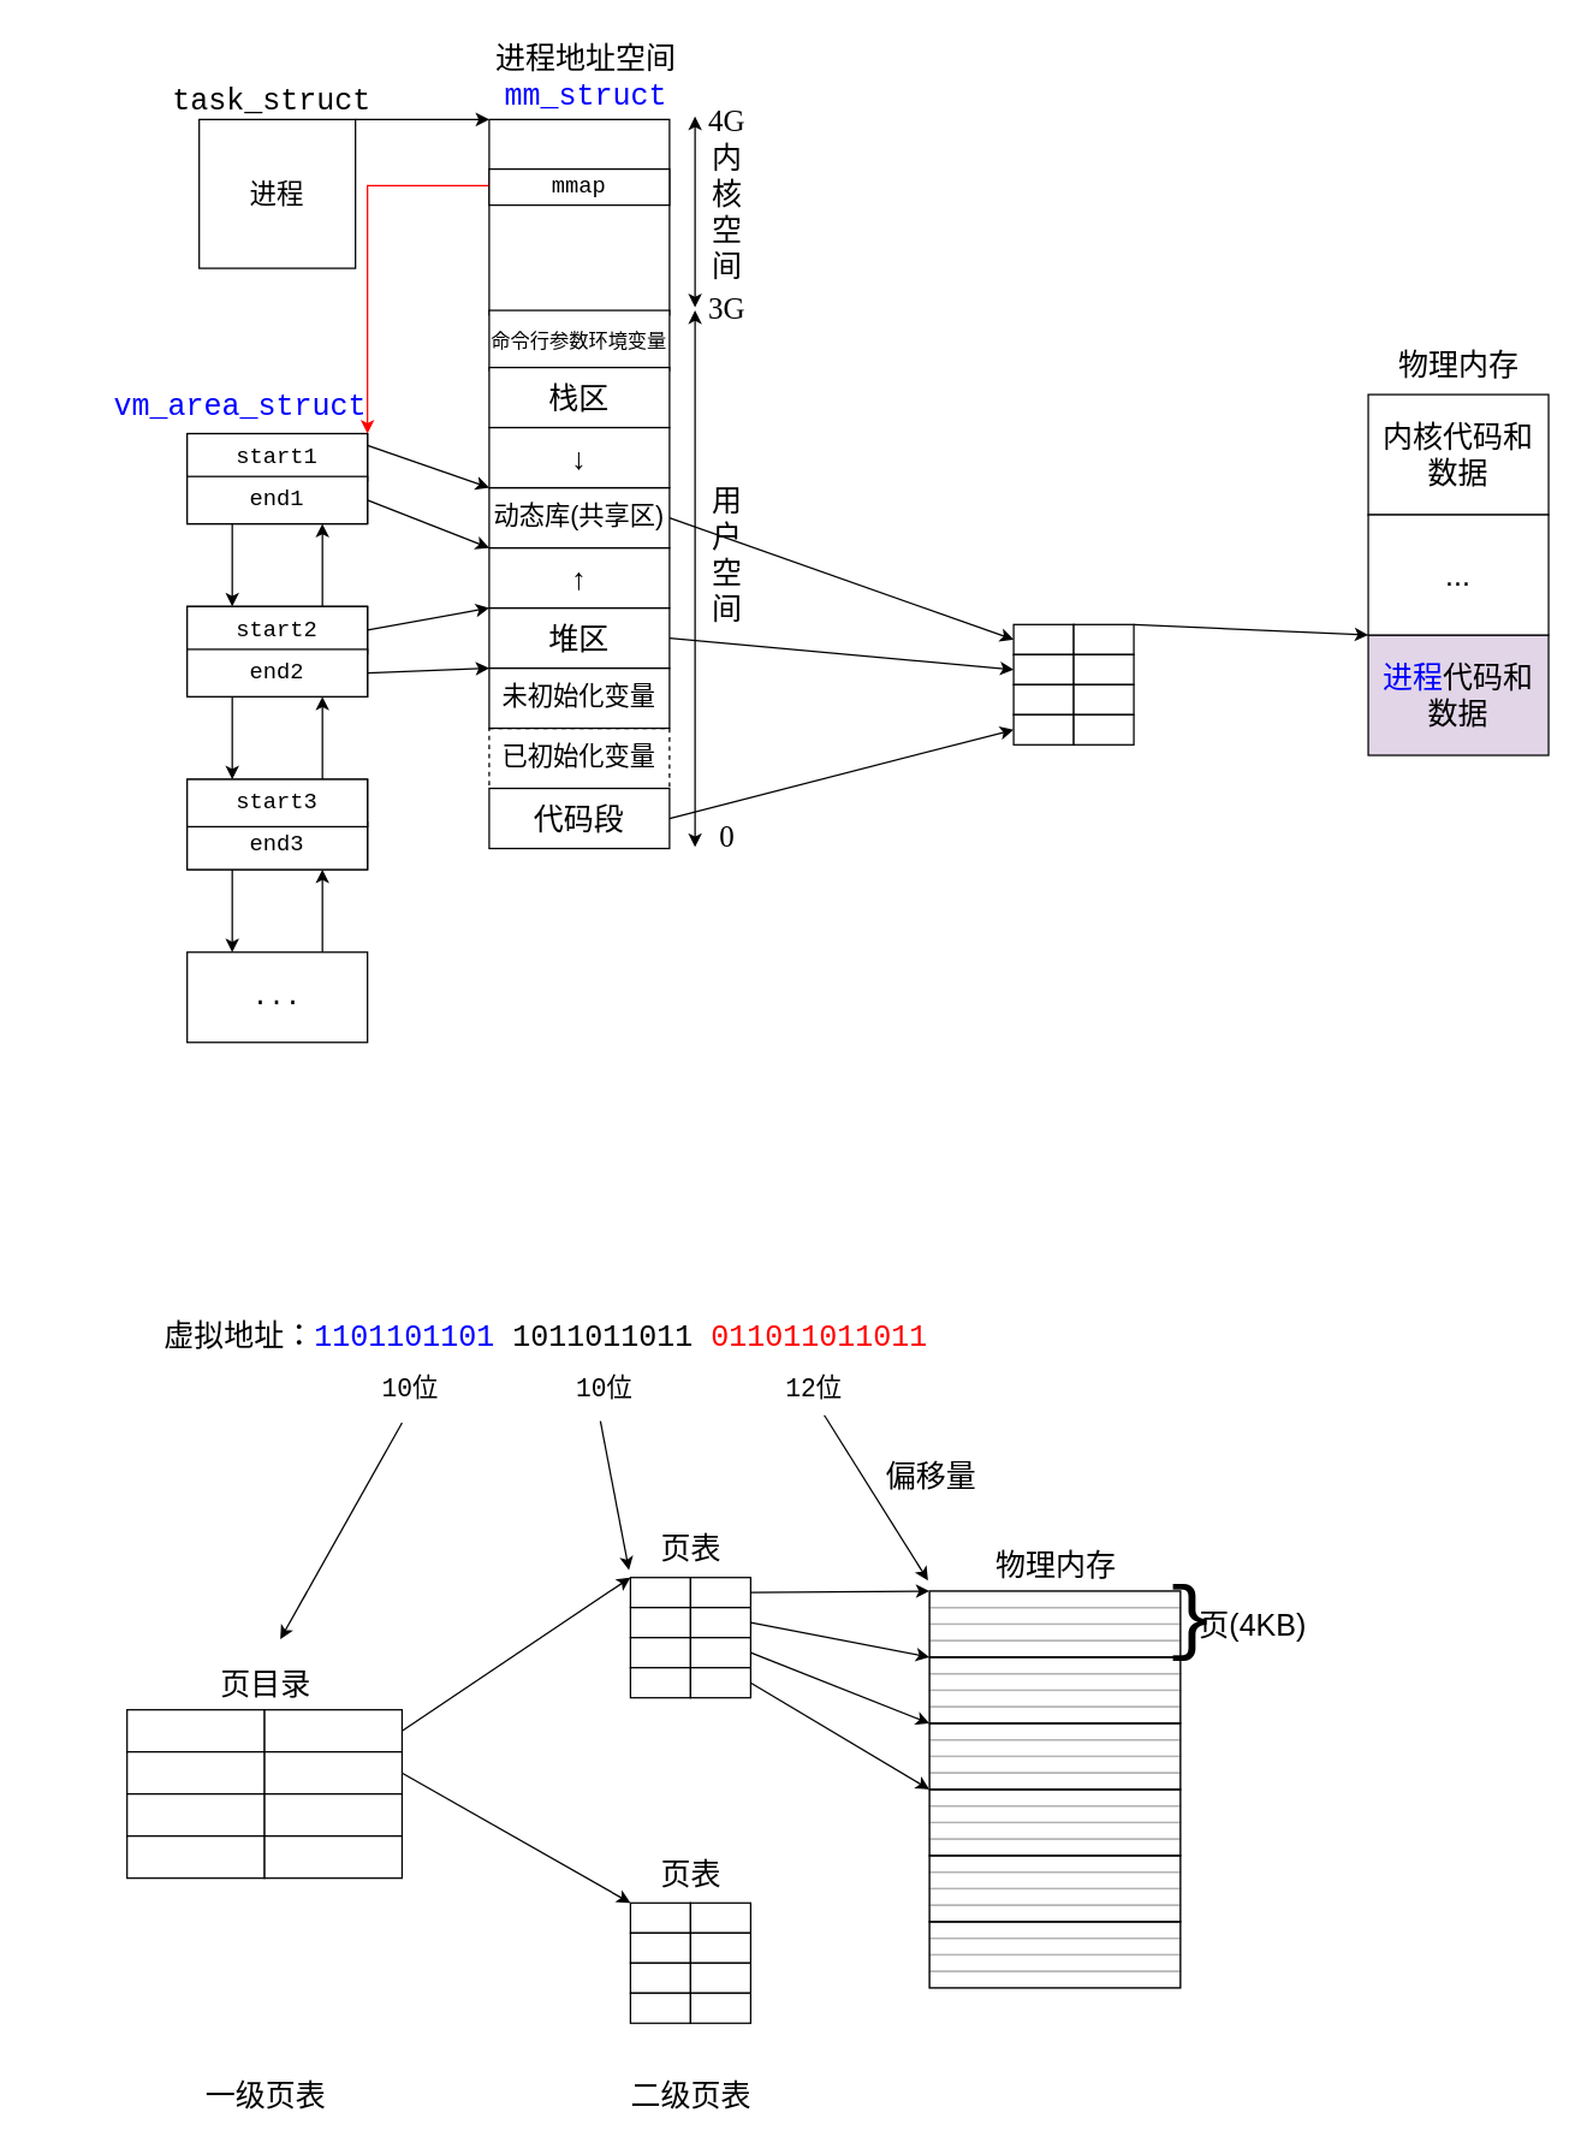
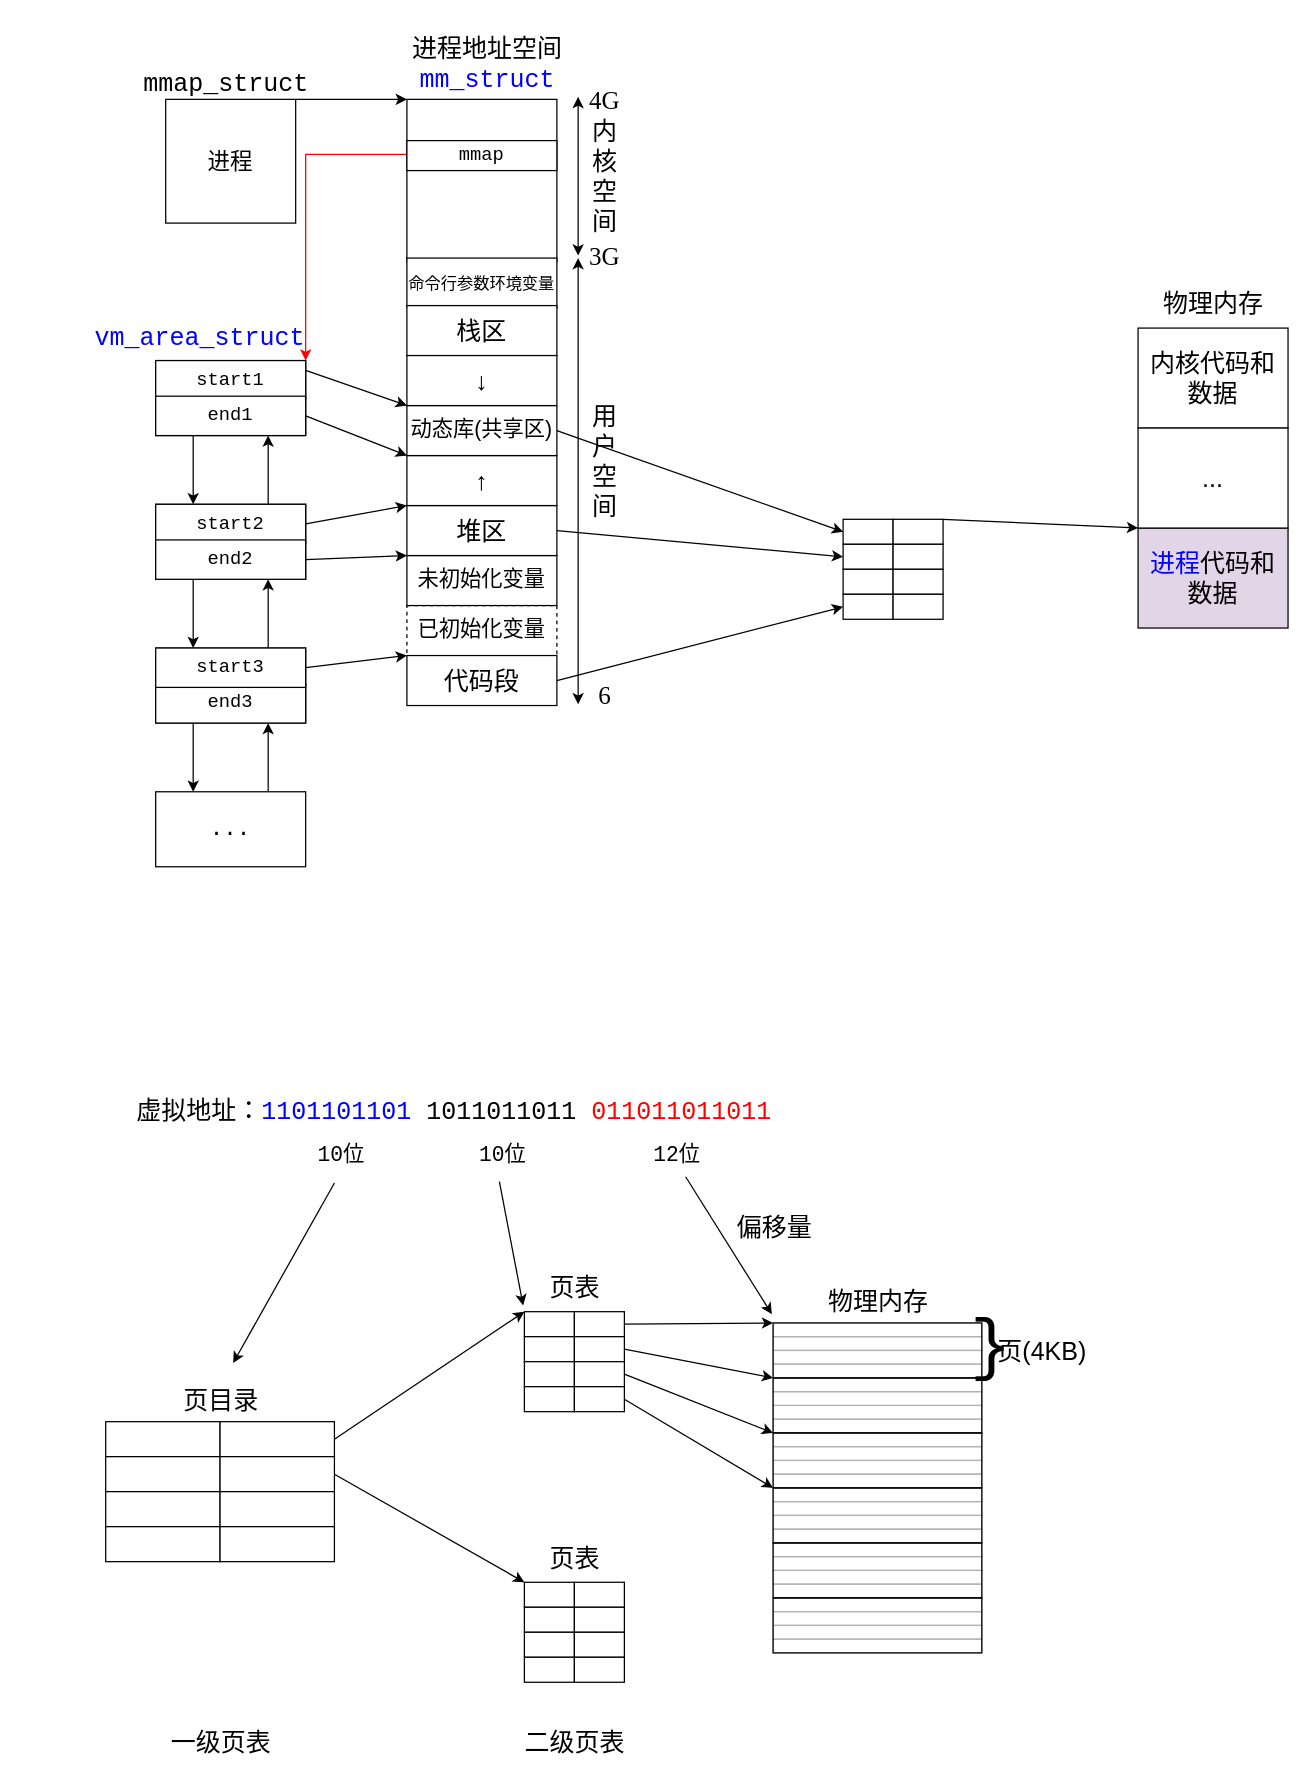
- <mxCell id="6" value="&lt;font face=&quot;Courier New&quot; style=&quot;font-size: 20px;&quot;&gt;task_struct&lt;/font&gt;" style="text;html=1;align=center;verticalAlign=middle;resizable=0;points=[];autosize=1;strokeColor=none;fillColor=none;" vertex="1" parent="1"><mxGeometry x="105" y="49" width="150" height="36" as="geometry" /></mxCell>
+ <mxCell id="6" value="&lt;font face=&quot;Courier New&quot; style=&quot;font-size: 20px;&quot;&gt;mmap_struct&lt;/font&gt;" style="text;html=1;align=center;verticalAlign=middle;resizable=0;points=[];autosize=1;strokeColor=none;fillColor=none;" vertex="1" parent="1"><mxGeometry x="105" y="49" width="150" height="36" as="geometry" /></mxCell>
+ <mxCell id="58" style="rounded=0;orthogonalLoop=1;jettySize=auto;html=1;exitX=1;exitY=0.5;exitDx=0;exitDy=0;entryX=0;entryY=0;entryDx=0;entryDy=0;" edge="1" parent="1" source="59" target="18"><mxGeometry relative="1" as="geometry" /></mxCell>
- <mxCell id="19" value="&lt;font face=&quot;Times New Roman&quot; style=&quot;font-size: 20px;&quot;&gt;0&lt;/font&gt;" style="text;html=1;align=center;verticalAlign=middle;resizable=0;points=[];autosize=1;strokeColor=none;fillColor=none;fontSize=20;" vertex="1" parent="1"><mxGeometry x="469" y="536" width="28" height="37" as="geometry" /></mxCell>
+ <mxCell id="19" value="&lt;font face=&quot;Times New Roman&quot; style=&quot;font-size: 20px;&quot;&gt;6&lt;/font&gt;" style="text;html=1;align=center;verticalAlign=middle;resizable=0;points=[];autosize=1;strokeColor=none;fillColor=none;fontSize=20;" vertex="1" parent="1"><mxGeometry x="469" y="536" width="28" height="37" as="geometry" /></mxCell>
